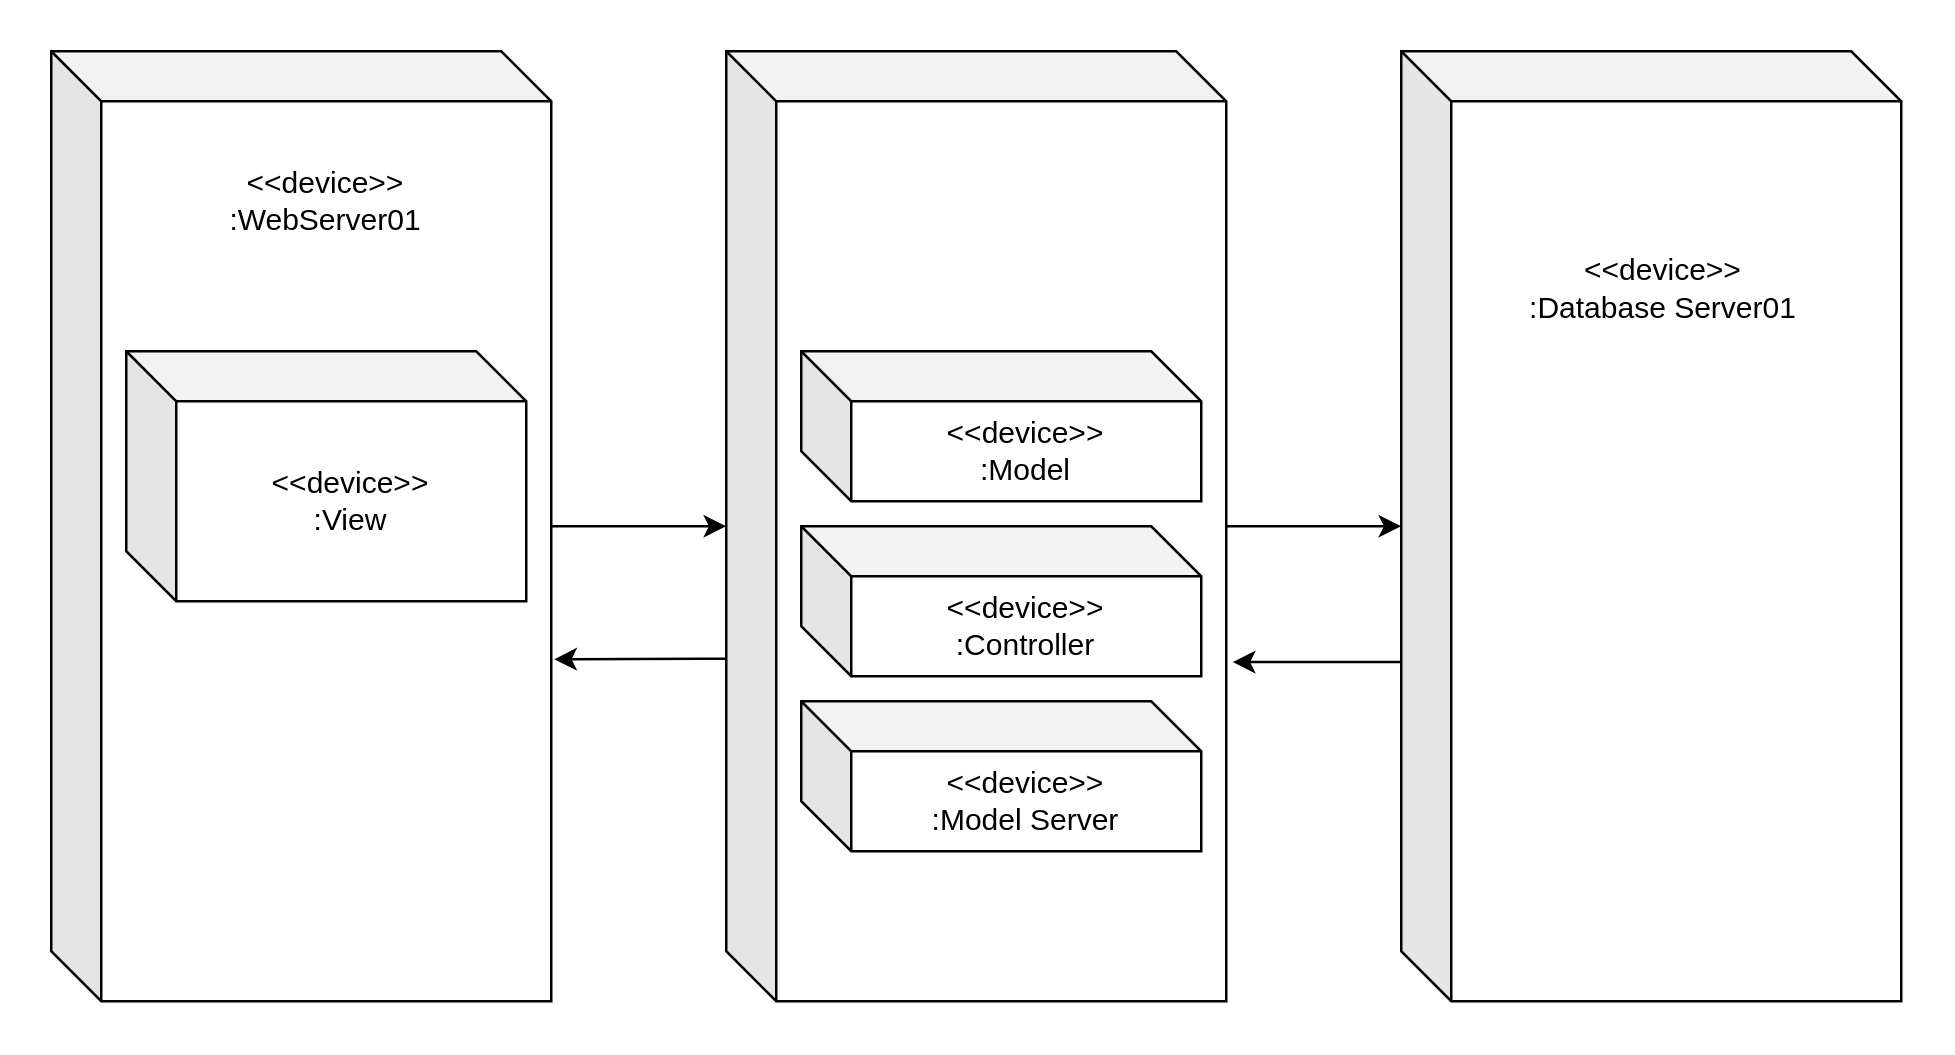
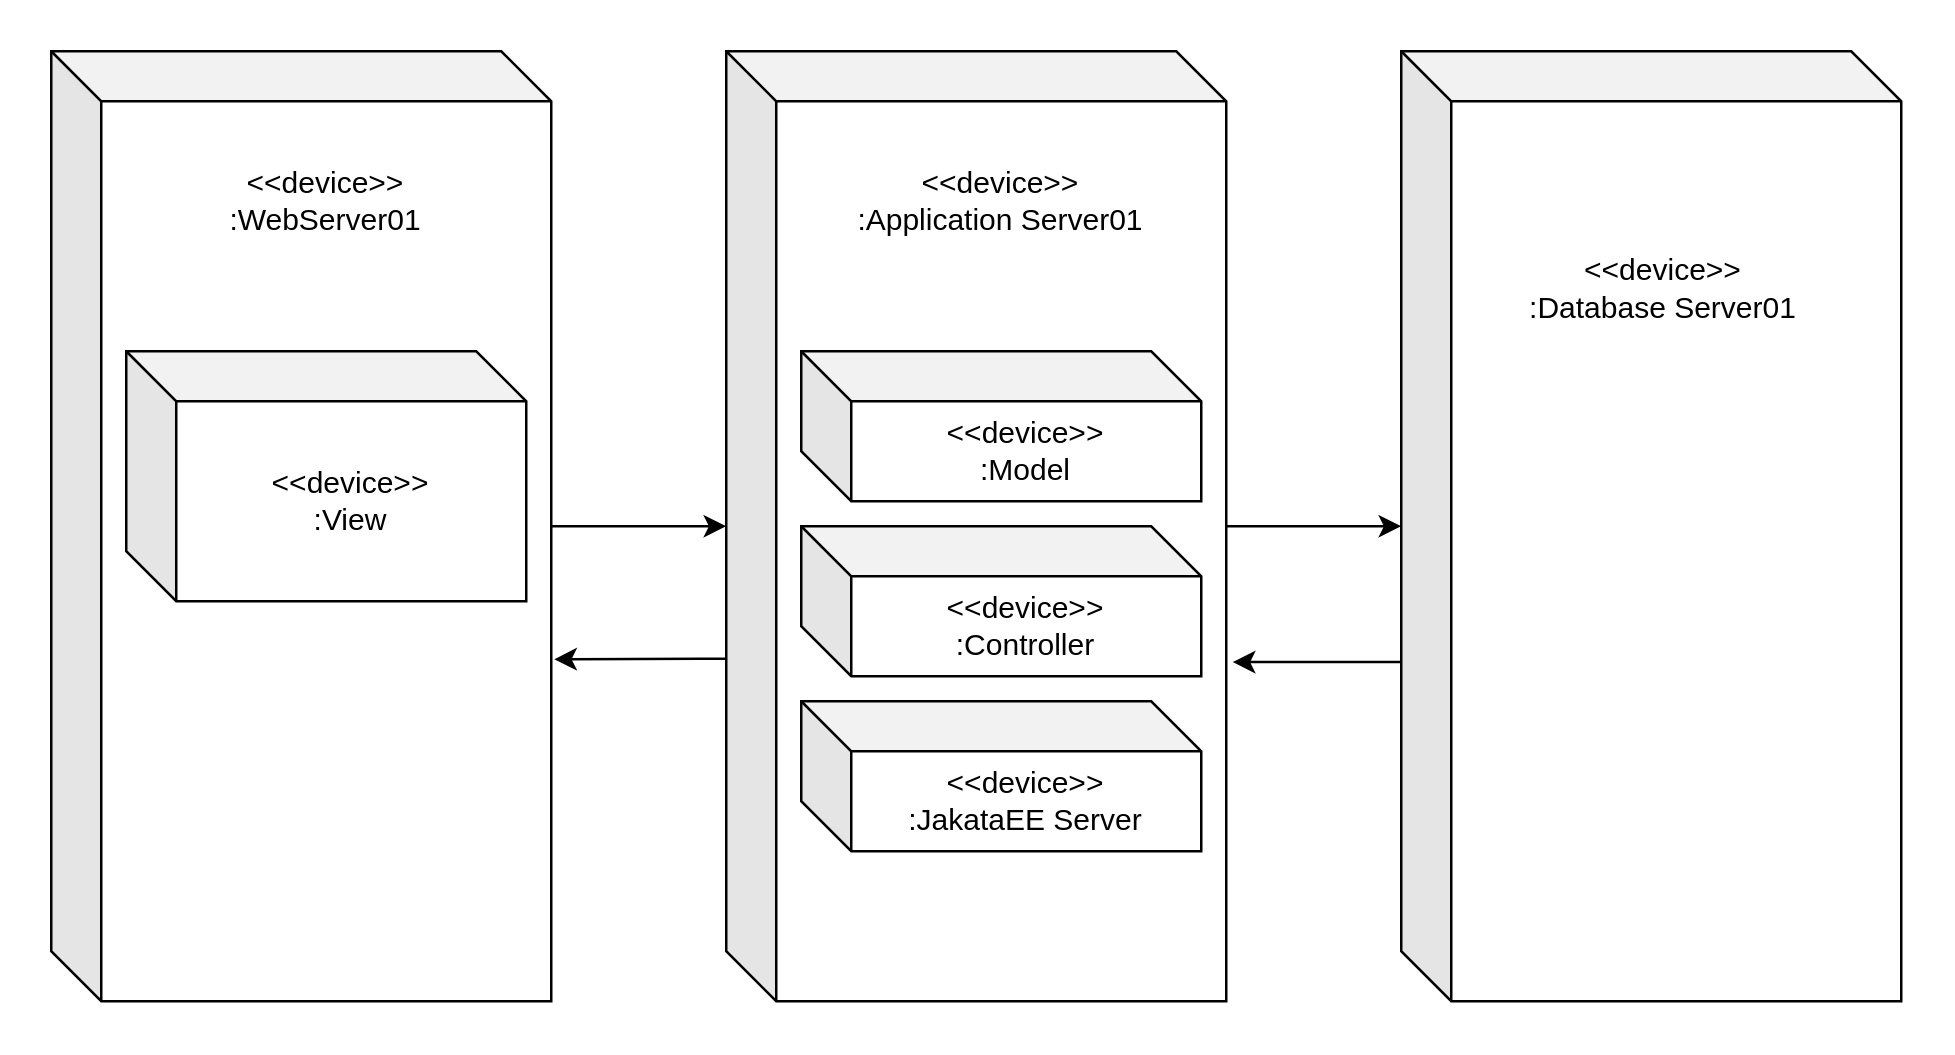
+ <mxCell id="10" value="&amp;lt;&amp;lt;device&amp;gt;&amp;gt;&lt;br&gt;:Application Server01" style="text;html=1;strokeColor=none;fillColor=none;align=center;verticalAlign=middle;whiteSpace=wrap;rounded=0;" vertex="1" parent="1"><mxGeometry x="310" y="50" width="180" height="60" as="geometry" /></mxCell>
- <mxCell id="16" value="&amp;lt;&amp;lt;device&amp;gt;&amp;gt;&lt;br&gt;:Model Server" style="text;html=1;strokeColor=none;fillColor=none;align=center;verticalAlign=middle;whiteSpace=wrap;rounded=0;" vertex="1" parent="1"><mxGeometry x="340" y="290" width="140" height="60" as="geometry" /></mxCell>
+ <mxCell id="16" value="&amp;lt;&amp;lt;device&amp;gt;&amp;gt;&lt;br&gt;:JakataEE Server" style="text;html=1;strokeColor=none;fillColor=none;align=center;verticalAlign=middle;whiteSpace=wrap;rounded=0;" vertex="1" parent="1"><mxGeometry x="340" y="290" width="140" height="60" as="geometry" /></mxCell>
